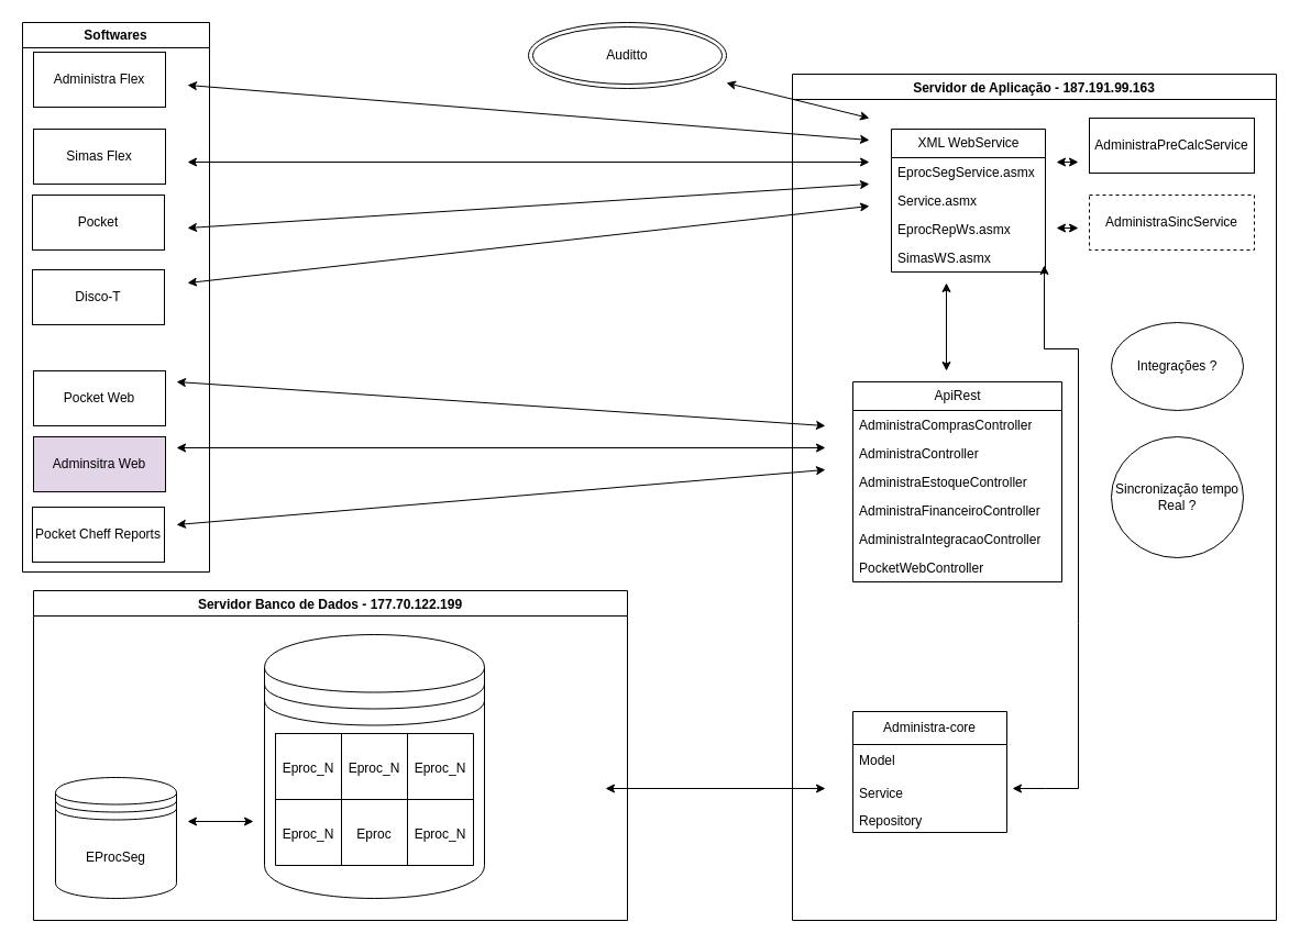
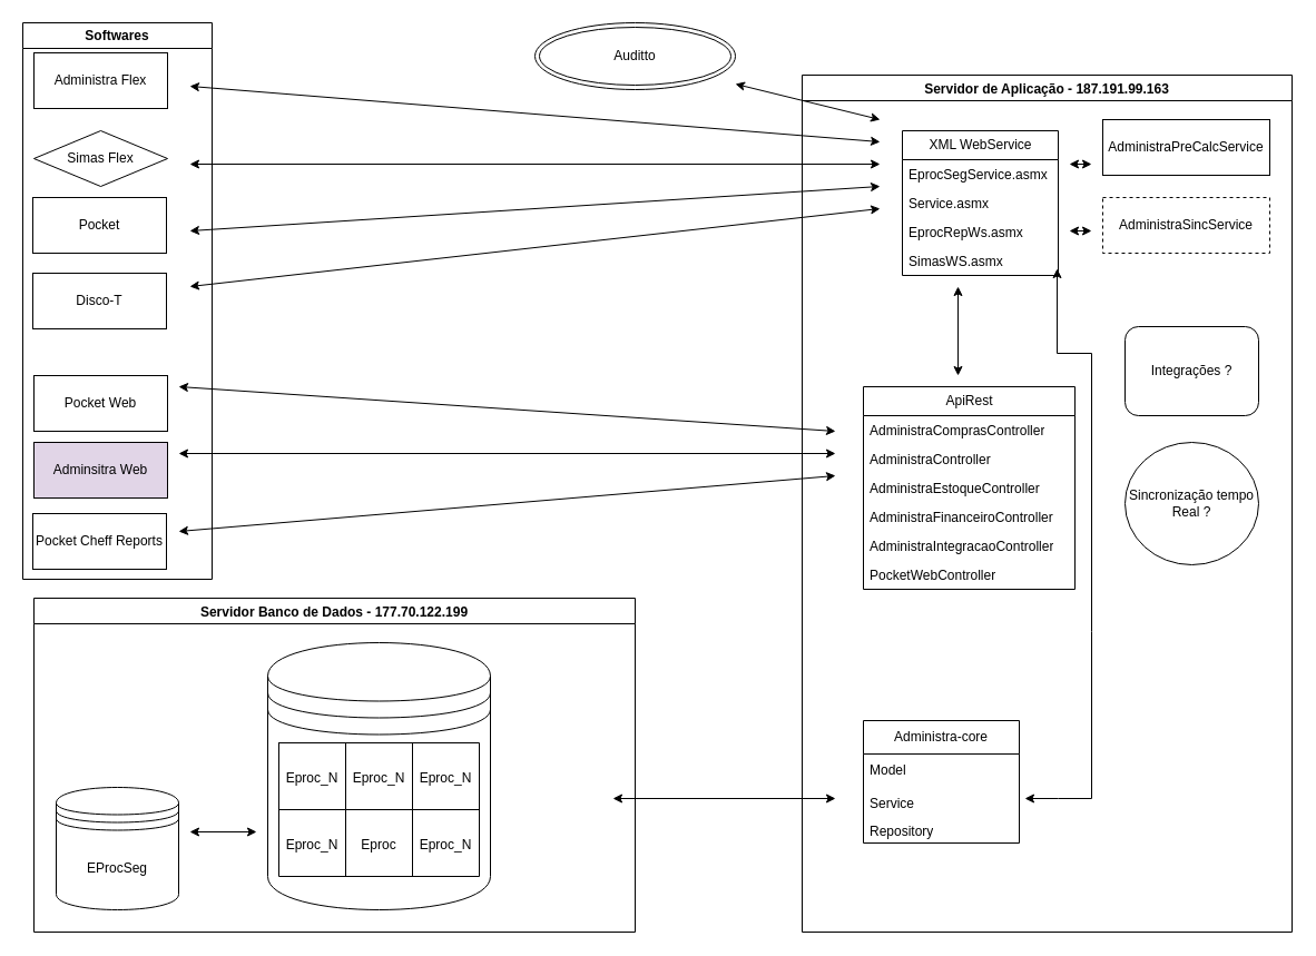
- <mxCell id="57" value="Simas Flex" style="rounded=0;whiteSpace=wrap;html=1;" parent="51" vertex="1"><mxGeometry x="10" y="97" width="120" height="50" as="geometry" /></mxCell>
+ <mxCell id="57" value="Simas Flex" style="rhombus;whiteSpace=wrap;html=1;" parent="51" vertex="1"><mxGeometry x="10" y="97" width="120" height="50" as="geometry" /></mxCell>
- <mxCell id="26" value="Integrações ?" style="ellipse;whiteSpace=wrap;html=1;" vertex="1" parent="2"><mxGeometry x="290" y="226" width="120" height="80" as="geometry" /></mxCell>
+ <mxCell id="26" value="Integrações ?" style="whiteSpace=wrap;html=1;rounded=1;" vertex="1" parent="2"><mxGeometry x="290" y="226" width="120" height="80" as="geometry" /></mxCell>
